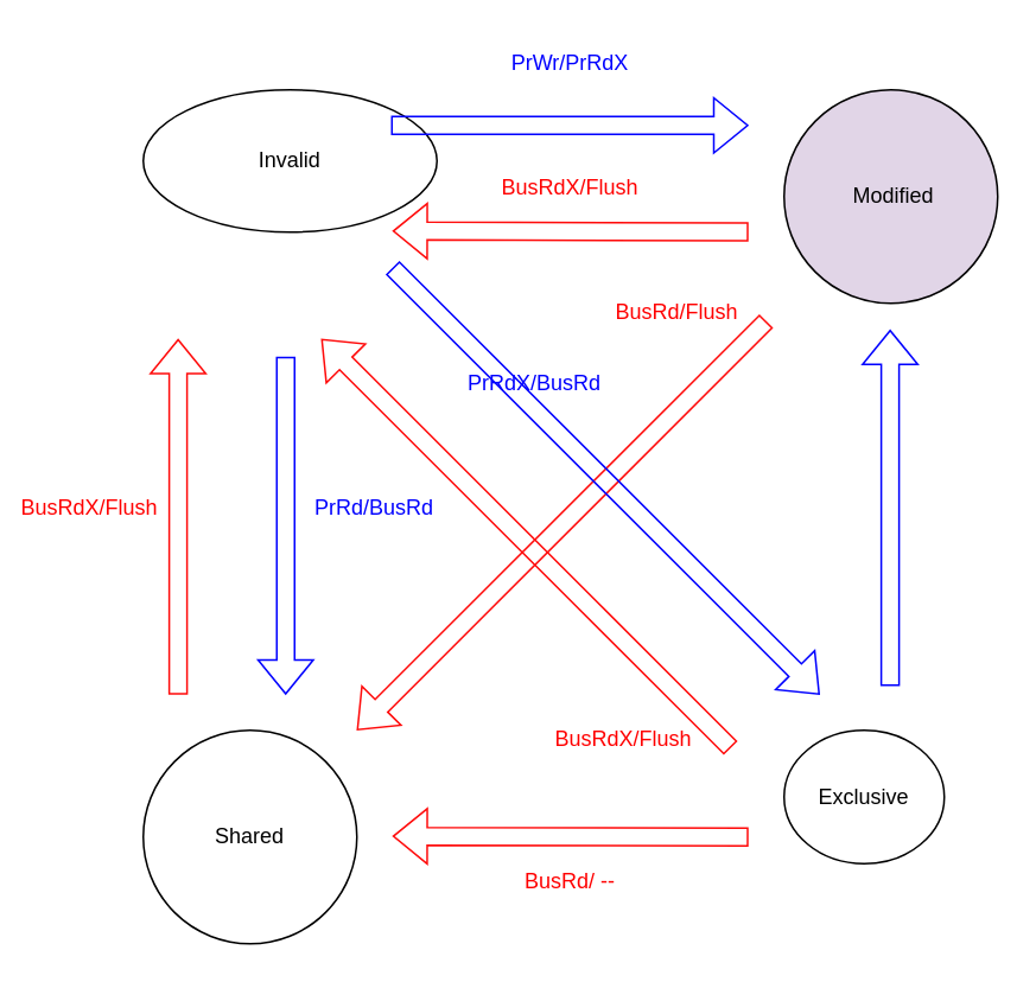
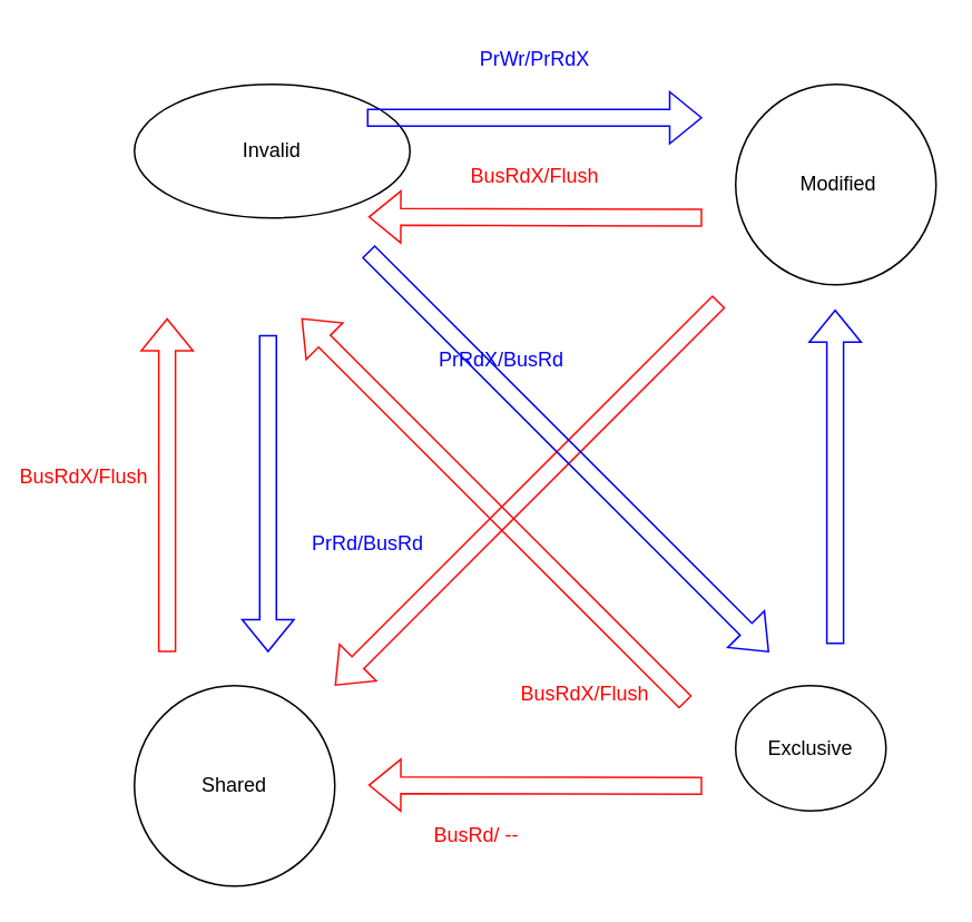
- <mxCell id="5" value="&amp;nbsp;Modified" style="ellipse;whiteSpace=wrap;html=1;aspect=fixed;fillColor=#e1d5e7;" vertex="1" parent="1"><mxGeometry x="440" y="50" width="120" height="120" as="geometry" /></mxCell>
+ <mxCell id="5" value="&amp;nbsp;Modified" style="ellipse;whiteSpace=wrap;html=1;aspect=fixed;" vertex="1" parent="1"><mxGeometry x="440" y="50" width="120" height="120" as="geometry" /></mxCell>
- <mxCell id="15" value="BusRd/Flush" style="text;html=1;strokeColor=none;fillColor=none;align=center;verticalAlign=middle;whiteSpace=wrap;rounded=0;fontColor=#ff0000;" vertex="1" parent="1"><mxGeometry x="350" y="160" width="60" height="30" as="geometry" /></mxCell>
- <mxCell id="18" value="PrRd/BusRd" style="text;html=1;strokeColor=none;fillColor=none;align=center;verticalAlign=middle;whiteSpace=wrap;rounded=0;fontColor=#0000ff;" vertex="1" parent="1"><mxGeometry x="180" y="270" width="60" height="30" as="geometry" /></mxCell>
+ <mxCell id="18" value="PrRd/BusRd" style="text;html=1;strokeColor=none;fillColor=none;align=center;verticalAlign=middle;whiteSpace=wrap;rounded=0;fontColor=#0000ff;" vertex="1" parent="1"><mxGeometry x="190" y="310" width="60" height="30" as="geometry" /></mxCell>
- <mxCell id="9" value="BusRd/ --" style="text;html=1;strokeColor=none;fillColor=none;align=center;verticalAlign=middle;whiteSpace=wrap;rounded=0;fontColor=#ff0000;" vertex="1" parent="1"><mxGeometry x="290" y="480" width="60" height="30" as="geometry" /></mxCell>
+ <mxCell id="9" value="BusRd/ --" style="text;html=1;strokeColor=none;fillColor=none;align=center;verticalAlign=middle;whiteSpace=wrap;rounded=0;fontColor=#ff0000;" vertex="1" parent="1"><mxGeometry x="255" y="485" width="60" height="30" as="geometry" /></mxCell>
